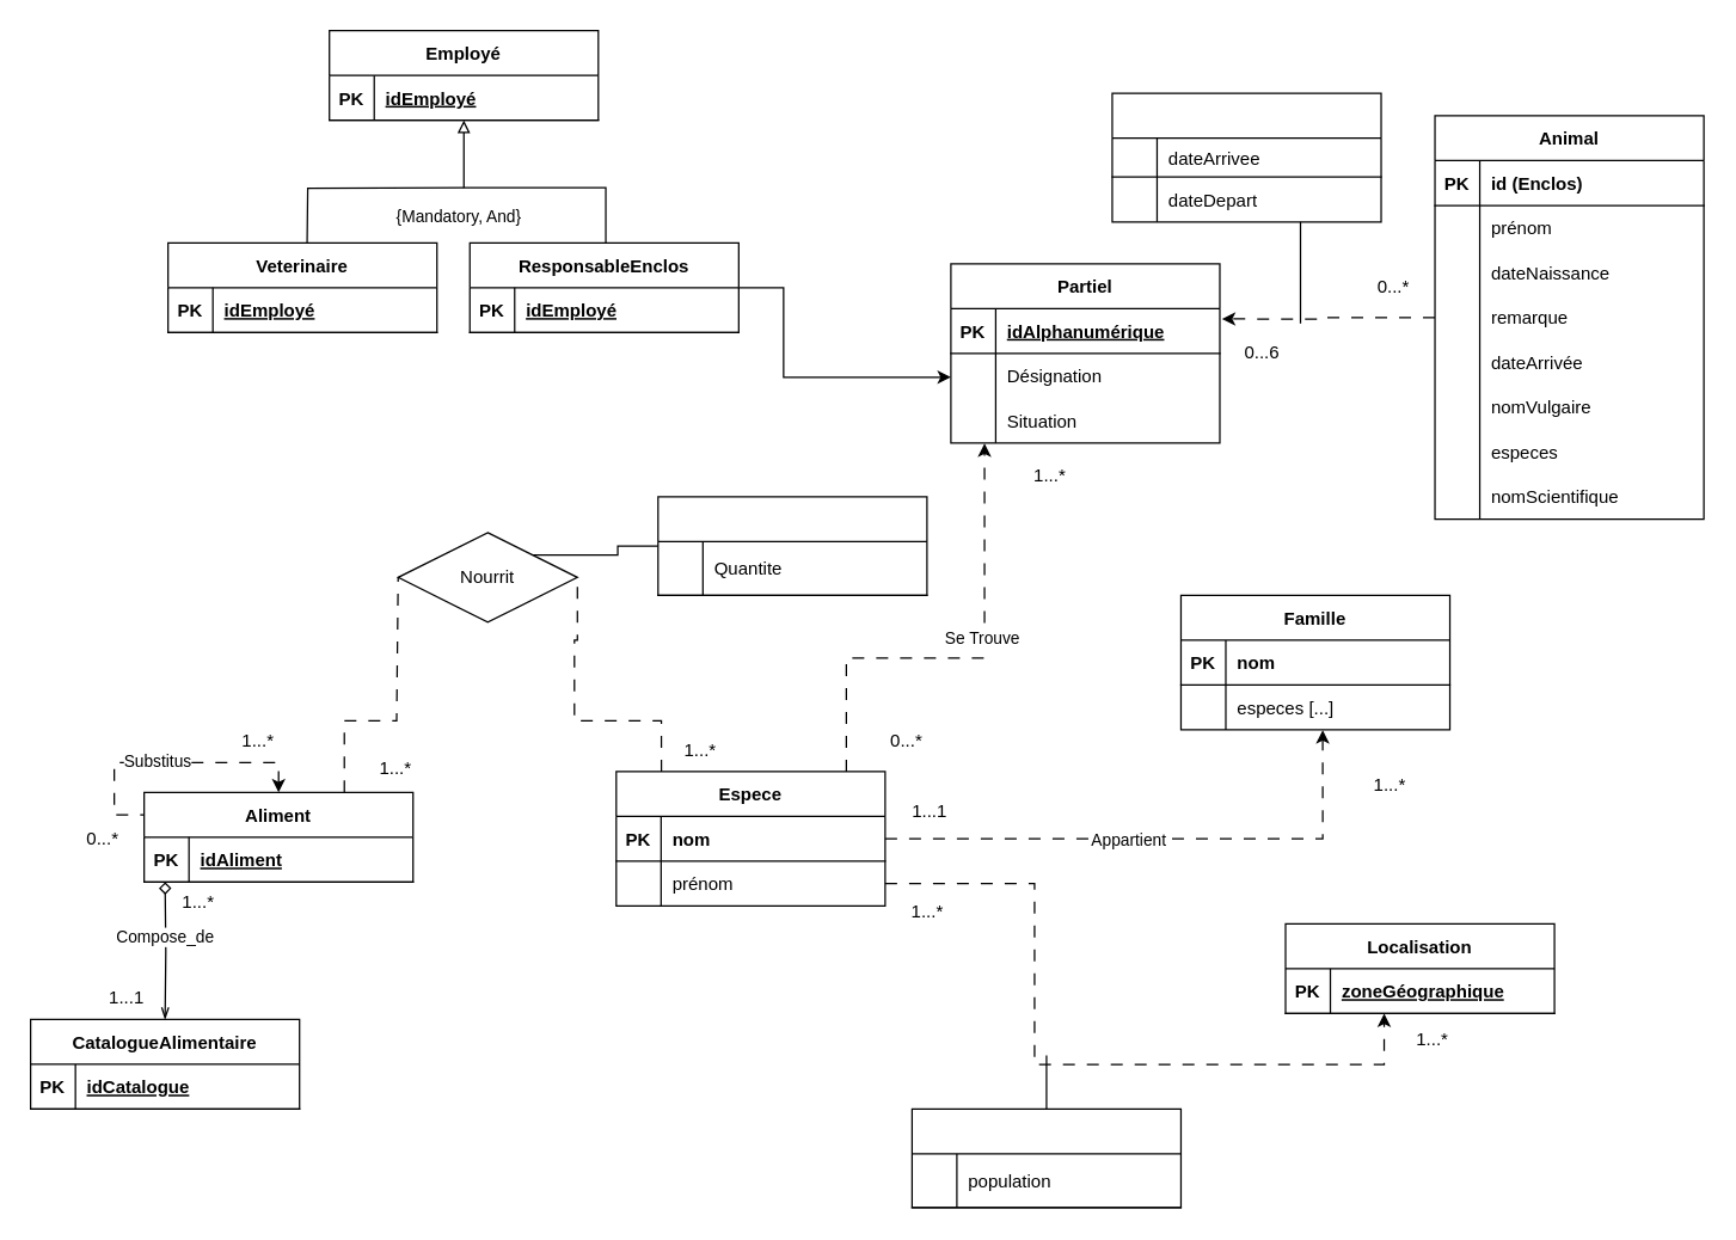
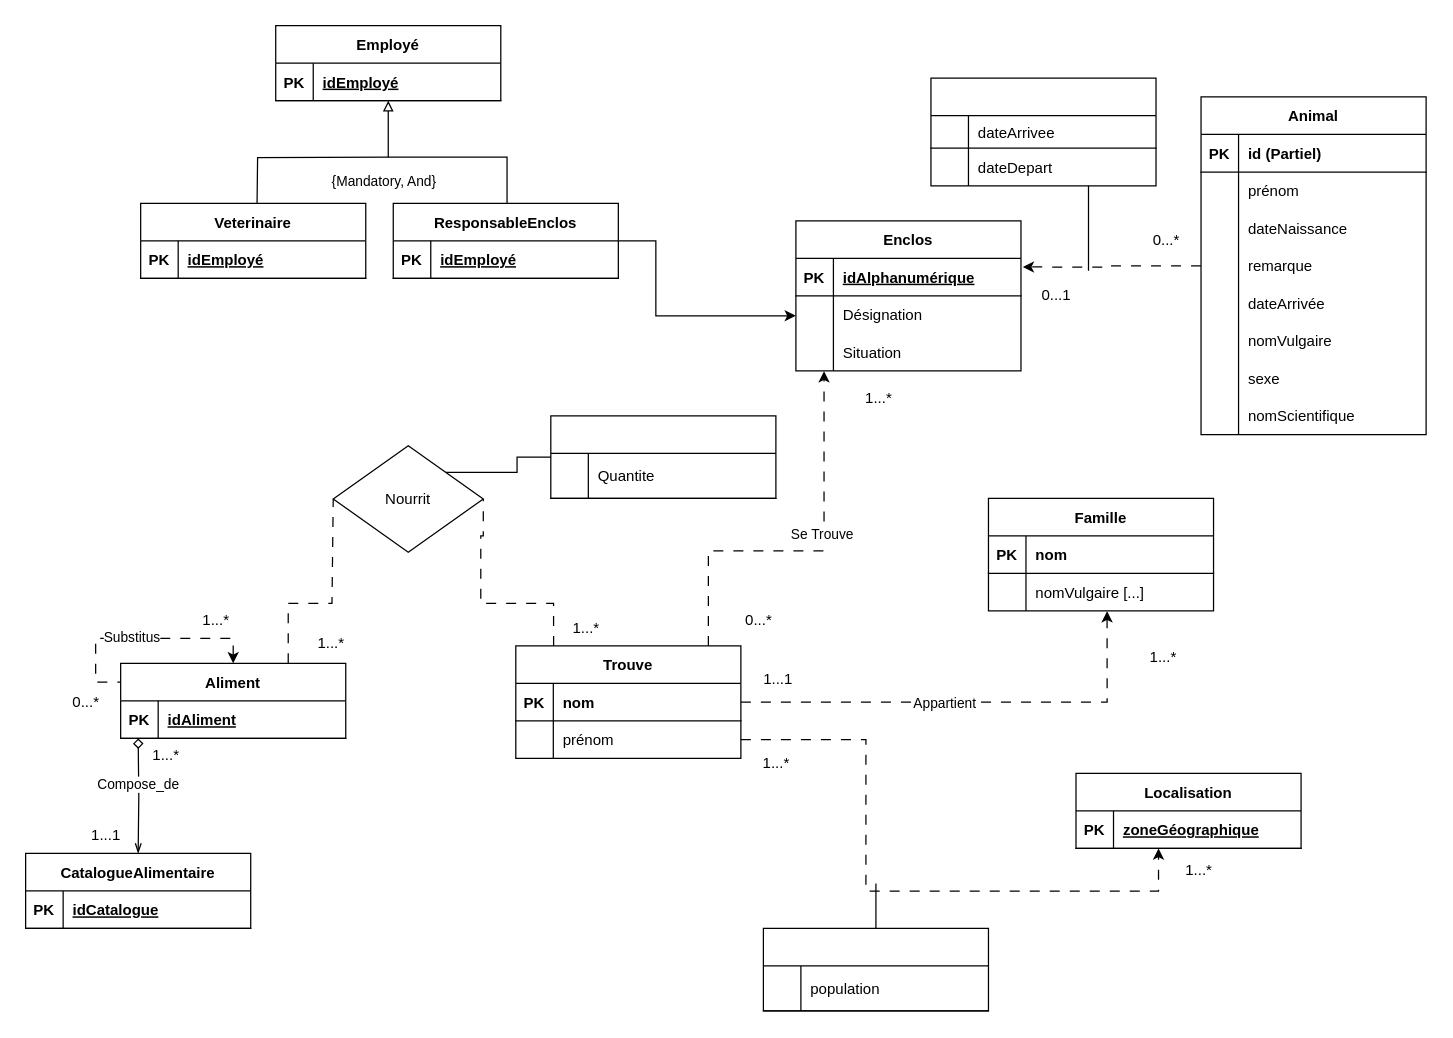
- <mxCell id="67" value="id (Enclos)" style="shape=partialRectangle;connectable=0;fillColor=none;top=0;left=0;bottom=0;right=0;align=left;spacingLeft=6;fontStyle=1;overflow=hidden;" vertex="1" parent="65"><mxGeometry x="30" width="150" height="30" as="geometry"><mxRectangle width="150" height="30" as="alternateBounds" /></mxGeometry></mxCell>
+ <mxCell id="67" value="id (Partiel)" style="shape=partialRectangle;connectable=0;fillColor=none;top=0;left=0;bottom=0;right=0;align=left;spacingLeft=6;fontStyle=1;overflow=hidden;" vertex="1" parent="65"><mxGeometry x="30" width="150" height="30" as="geometry"><mxRectangle width="150" height="30" as="alternateBounds" /></mxGeometry></mxCell>
- <mxCell id="2" value="Partiel" style="shape=table;startSize=30;container=1;collapsible=1;childLayout=tableLayout;fixedRows=1;rowLines=0;fontStyle=1;align=center;resizeLast=1;" parent="1" vertex="1"><mxGeometry x="636" y="176" width="180" height="120" as="geometry" /></mxCell>
+ <mxCell id="2" value="Enclos" style="shape=table;startSize=30;container=1;collapsible=1;childLayout=tableLayout;fixedRows=1;rowLines=0;fontStyle=1;align=center;resizeLast=1;" parent="1" vertex="1"><mxGeometry x="636" y="176" width="180" height="120" as="geometry" /></mxCell>
- <mxCell id="98" value="0...6" style="text;html=1;align=center;verticalAlign=middle;resizable=0;points=[];autosize=1;strokeColor=none;fillColor=none;" vertex="1" parent="1"><mxGeometry x="816" y="222" width="56" height="28" as="geometry" /></mxCell>
+ <mxCell id="98" value="0...1" style="text;html=1;align=center;verticalAlign=middle;resizable=0;points=[];autosize=1;strokeColor=none;fillColor=none;" vertex="1" parent="1"><mxGeometry x="816" y="222" width="56" height="28" as="geometry" /></mxCell>
- <mxCell id="85" value="especes" style="shape=partialRectangle;connectable=0;fillColor=none;top=0;left=0;bottom=0;right=0;align=left;spacingLeft=6;overflow=hidden;" vertex="1" parent="83"><mxGeometry x="30" width="150" height="30" as="geometry"><mxRectangle width="150" height="30" as="alternateBounds" /></mxGeometry></mxCell>
+ <mxCell id="85" value="sexe" style="shape=partialRectangle;connectable=0;fillColor=none;top=0;left=0;bottom=0;right=0;align=left;spacingLeft=6;overflow=hidden;" vertex="1" parent="83"><mxGeometry x="30" width="150" height="30" as="geometry"><mxRectangle width="150" height="30" as="alternateBounds" /></mxGeometry></mxCell>
- <mxCell id="123" value="Nourrit" style="shape=rhombus;perimeter=rhombusPerimeter;whiteSpace=wrap;html=1;align=center;" vertex="1" parent="1"><mxGeometry x="266" y="356" width="120" height="60" as="geometry" /></mxCell>
+ <mxCell id="123" value="Nourrit" style="shape=rhombus;perimeter=rhombusPerimeter;whiteSpace=wrap;html=1;align=center;" vertex="1" parent="1"><mxGeometry x="266" y="356" width="120" height="85" as="geometry" /></mxCell>
- <mxCell id="47" value="especes [...]" style="shape=partialRectangle;connectable=0;fillColor=none;top=0;left=0;bottom=0;right=0;align=left;spacingLeft=6;overflow=hidden;" vertex="1" parent="45"><mxGeometry x="30" width="150" height="30" as="geometry"><mxRectangle width="150" height="30" as="alternateBounds" /></mxGeometry></mxCell>
+ <mxCell id="47" value="nomVulgaire [...]" style="shape=partialRectangle;connectable=0;fillColor=none;top=0;left=0;bottom=0;right=0;align=left;spacingLeft=6;overflow=hidden;" vertex="1" parent="45"><mxGeometry x="30" width="150" height="30" as="geometry"><mxRectangle width="150" height="30" as="alternateBounds" /></mxGeometry></mxCell>
- <mxCell id="16" value="Espece" style="shape=table;startSize=30;container=1;collapsible=1;childLayout=tableLayout;fixedRows=1;rowLines=0;fontStyle=1;align=center;resizeLast=1;" parent="1" vertex="1"><mxGeometry x="412" y="516" width="180" height="90" as="geometry" /></mxCell>
+ <mxCell id="16" value="Trouve" style="shape=table;startSize=30;container=1;collapsible=1;childLayout=tableLayout;fixedRows=1;rowLines=0;fontStyle=1;align=center;resizeLast=1;" parent="1" vertex="1"><mxGeometry x="412" y="516" width="180" height="90" as="geometry" /></mxCell>
